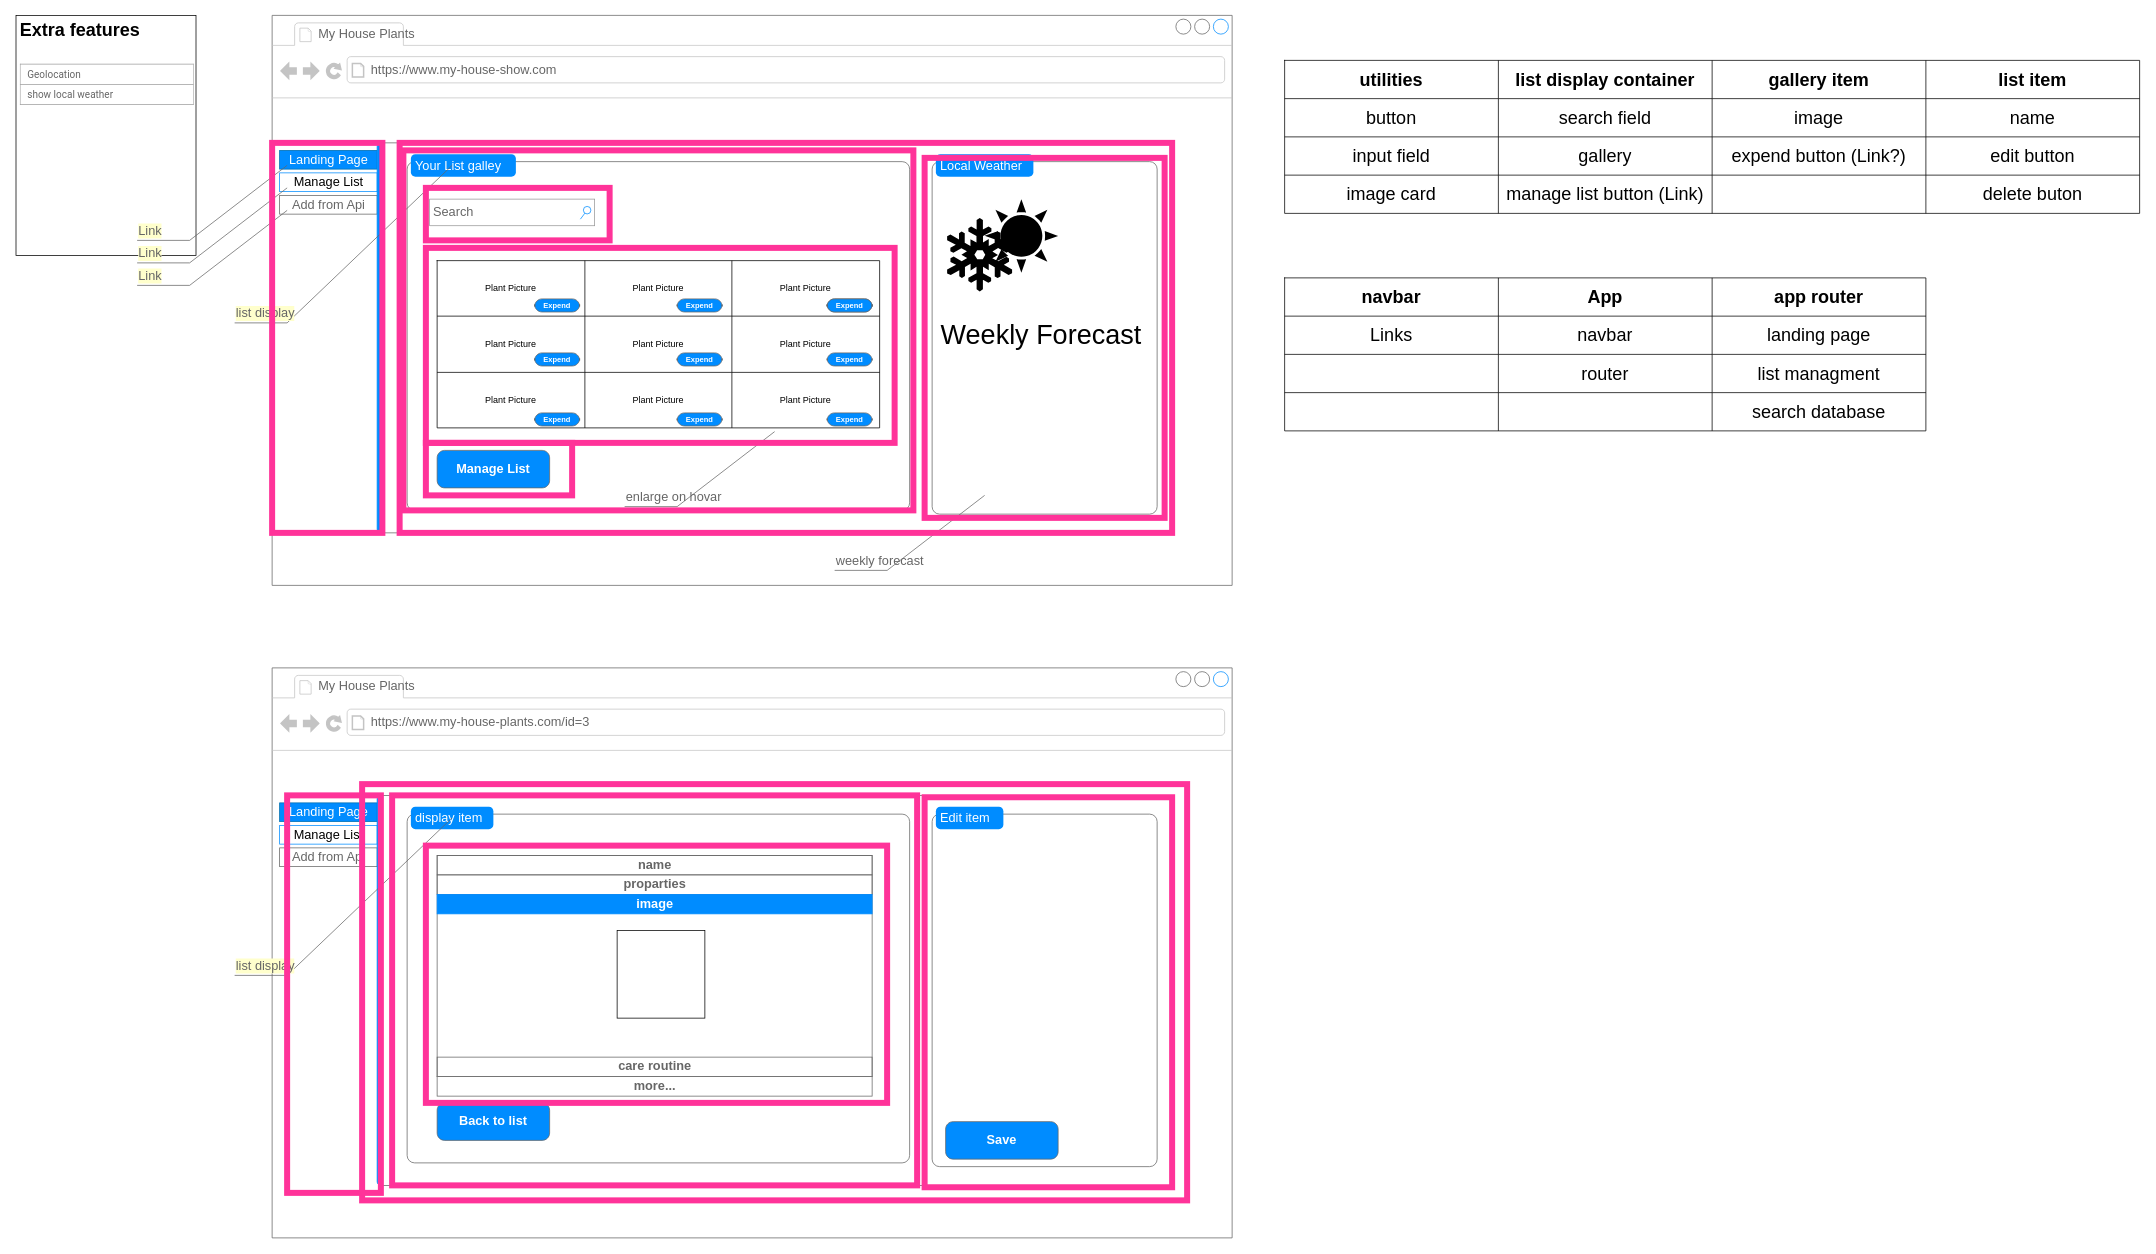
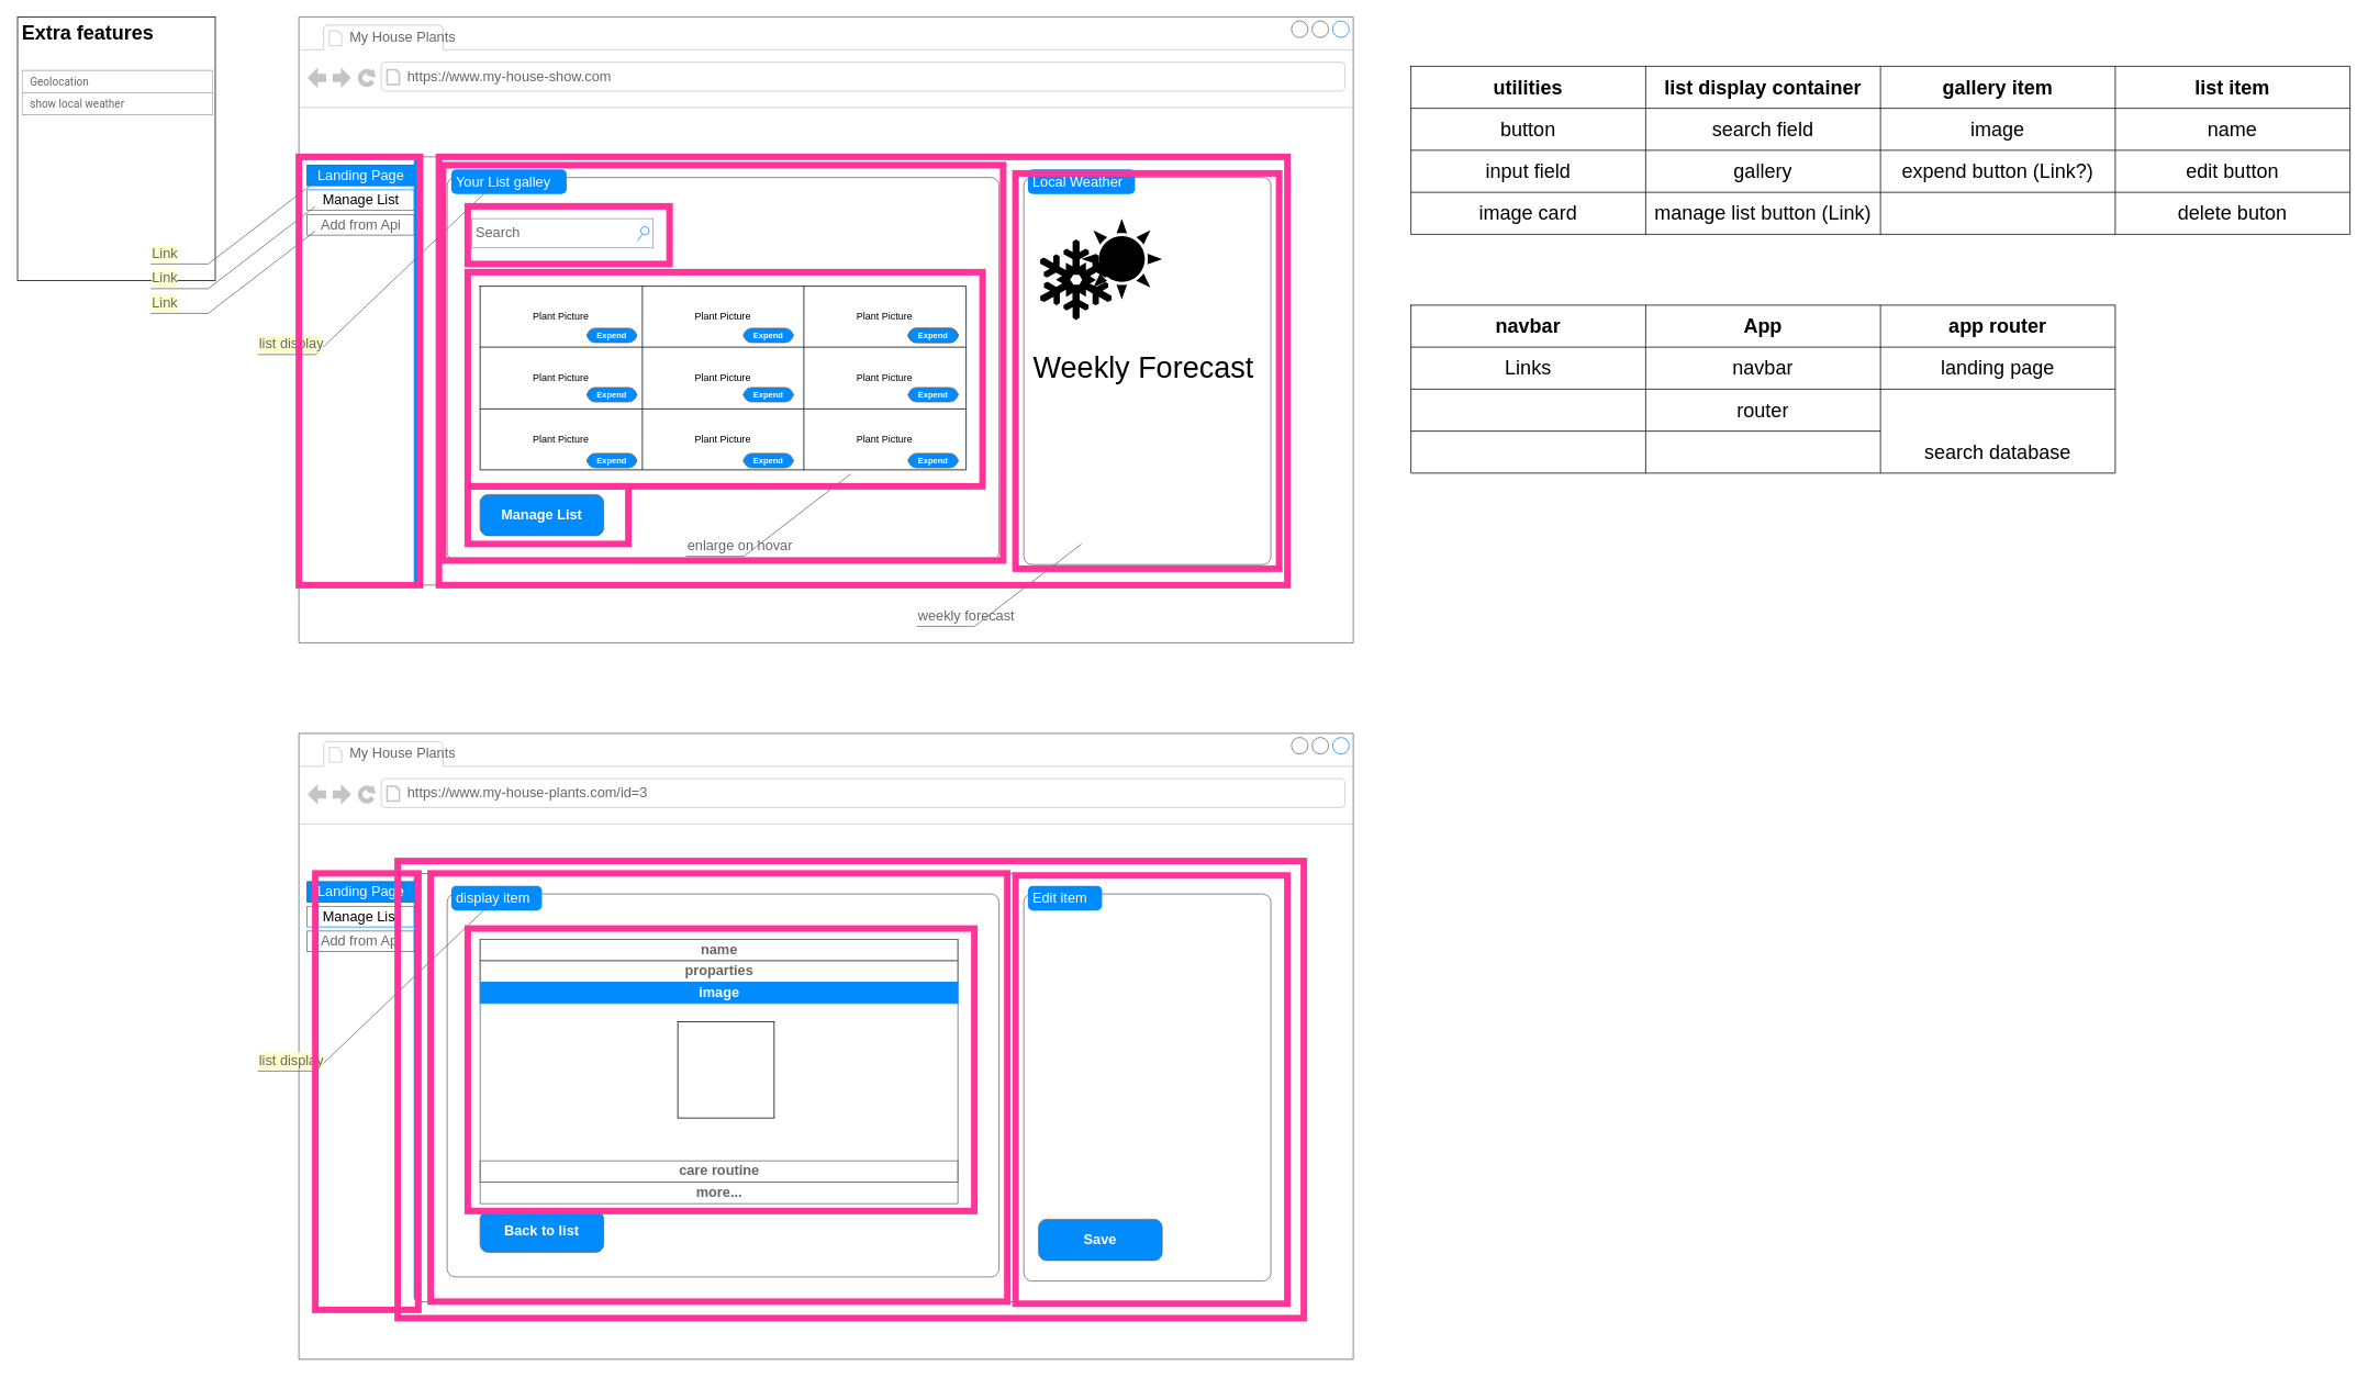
- <mxCell id="119" value="list managment" style="shape=partialRectangle;html=1;whiteSpace=wrap;connectable=0;overflow=hidden;fillColor=none;top=0;left=0;bottom=0;right=0;fontSize=24;" parent="116" vertex="1"><mxGeometry x="570" width="285" height="51" as="geometry" /></mxCell>
- <mxCell id="90" value="Save" style="strokeWidth=1;shadow=0;dashed=0;align=center;html=1;shape=mxgraph.mockup.buttons.button;strokeColor=#666666;fontColor=#ffffff;mainText=;buttonStyle=round;fontSize=17;fontStyle=1;fillColor=#008cff;whiteSpace=wrap;labelBackgroundColor=none;" parent="88" vertex="1"><mxGeometry x="18" y="420" width="150" height="50" as="geometry" /></mxCell>
+ <mxCell id="90" value="Save" style="strokeWidth=1;shadow=0;dashed=0;align=center;html=1;shape=mxgraph.mockup.buttons.button;strokeColor=#666666;fontColor=#ffffff;mainText=;buttonStyle=round;fontSize=17;fontStyle=1;fillColor=#008cff;whiteSpace=wrap;labelBackgroundColor=none;" parent="88" vertex="1"><mxGeometry x="18" y="405" width="150" height="50" as="geometry" /></mxCell>
